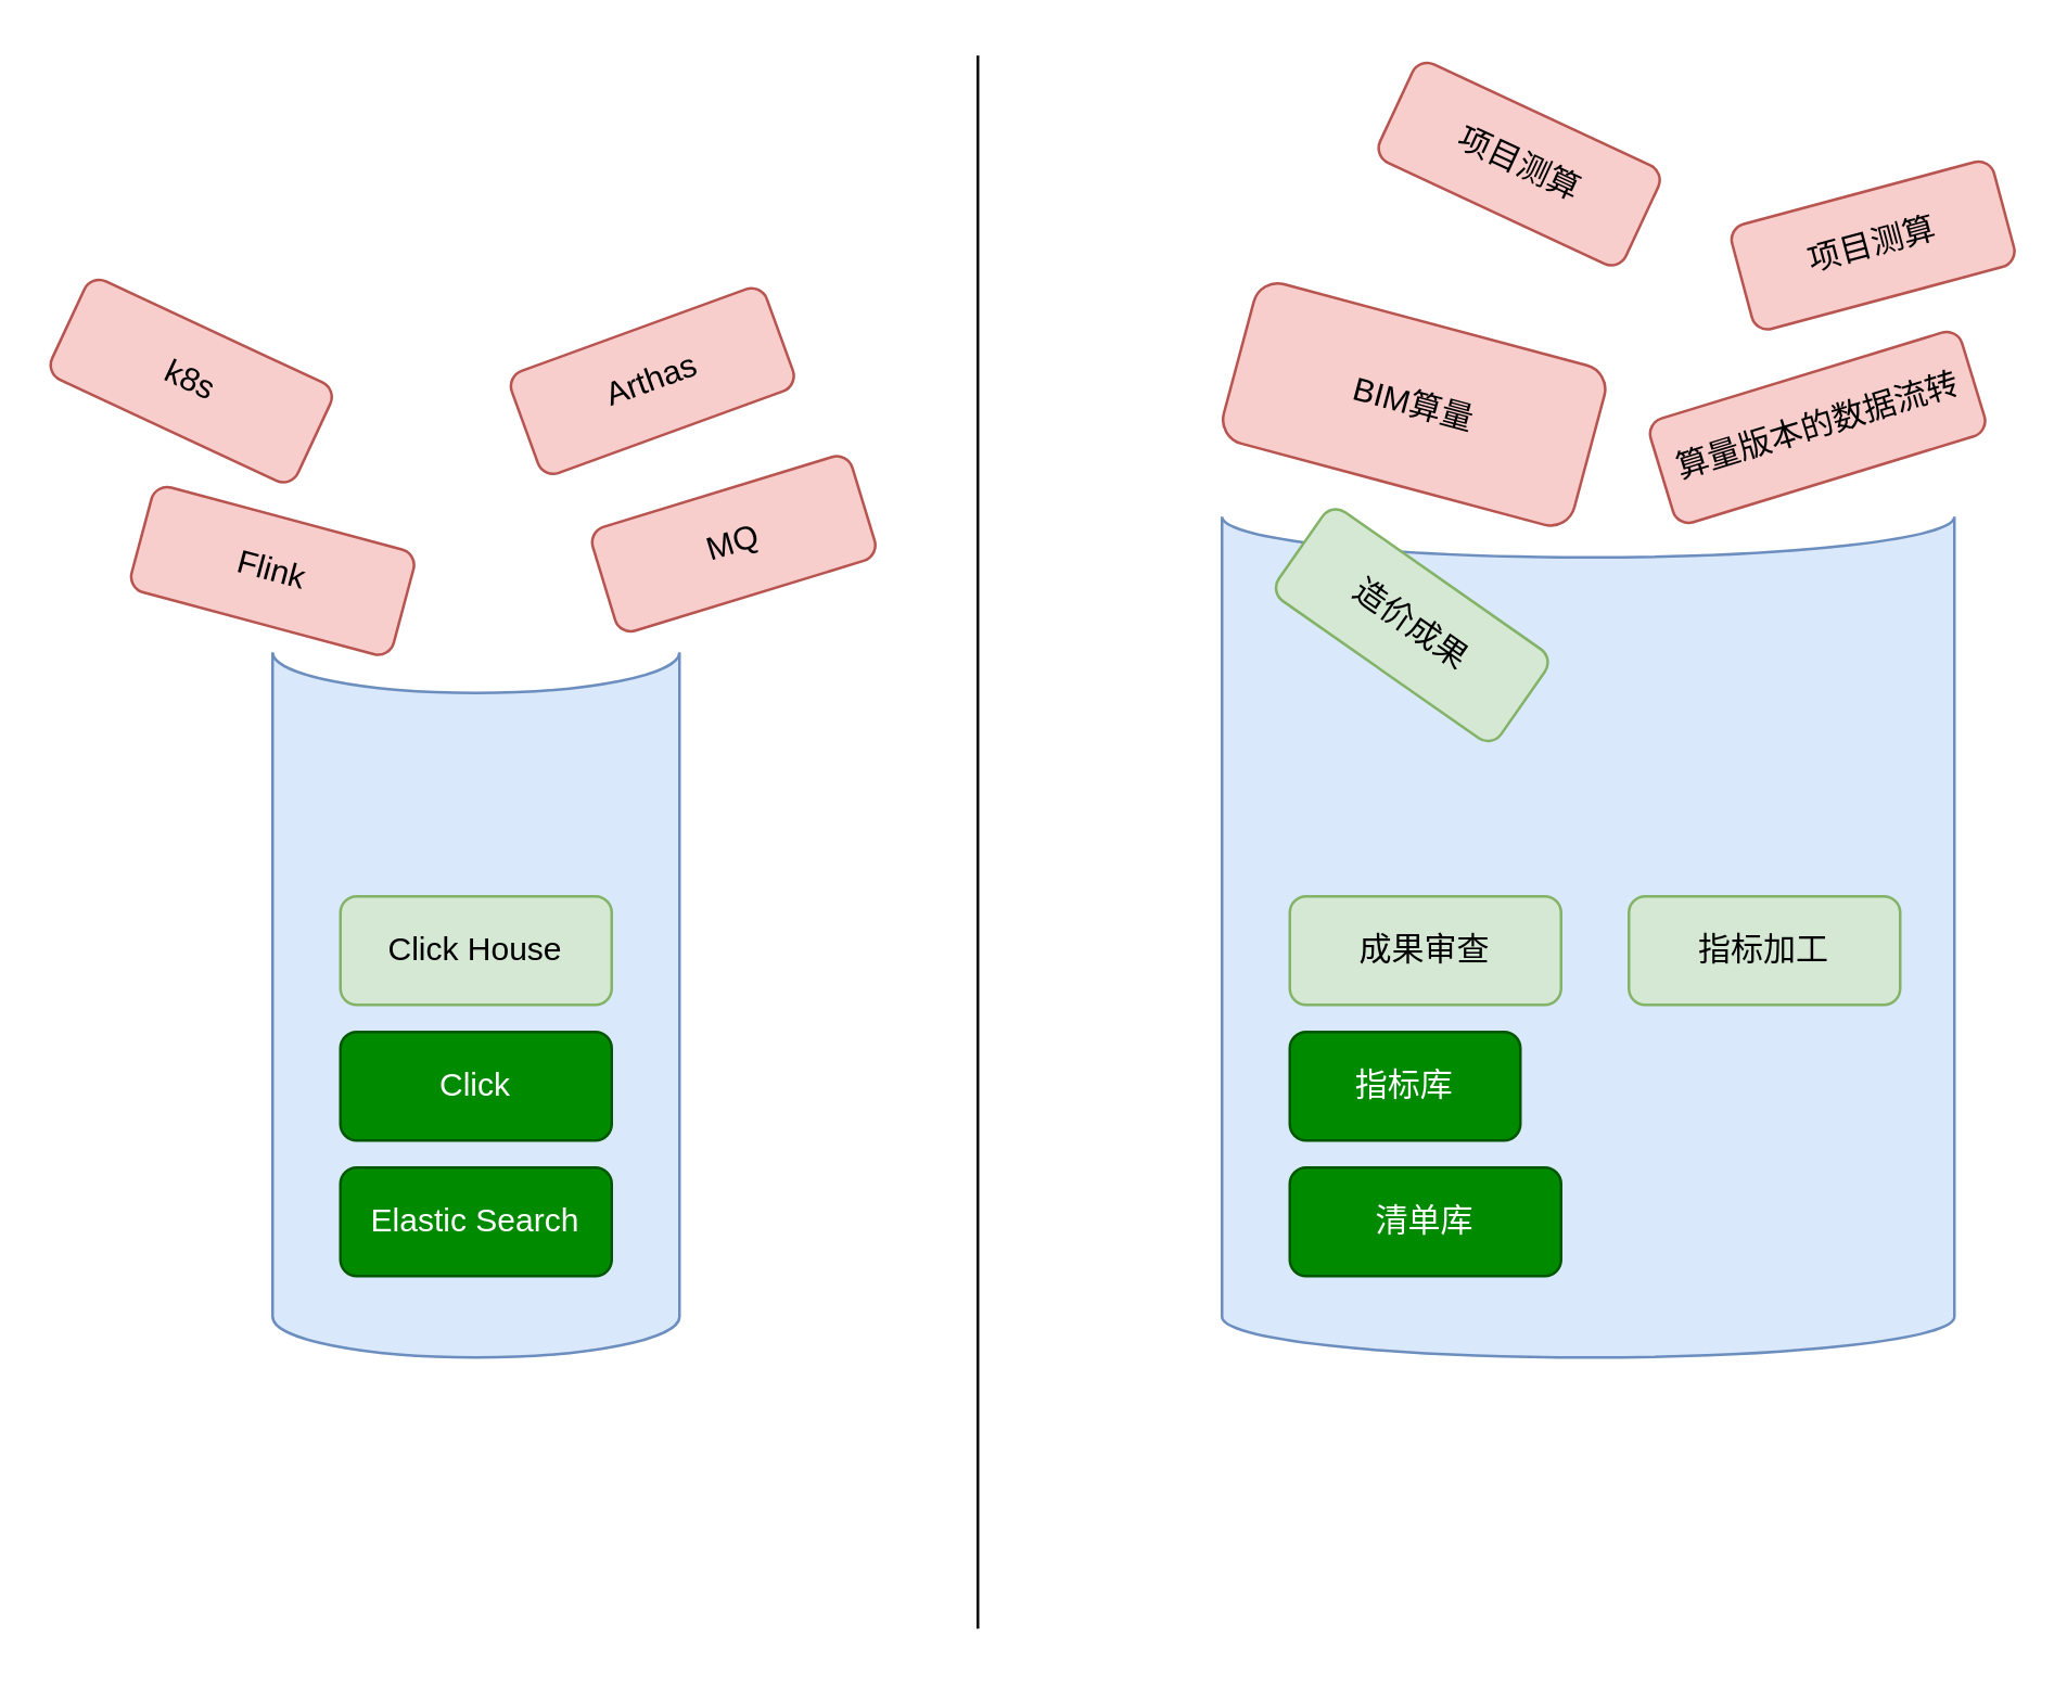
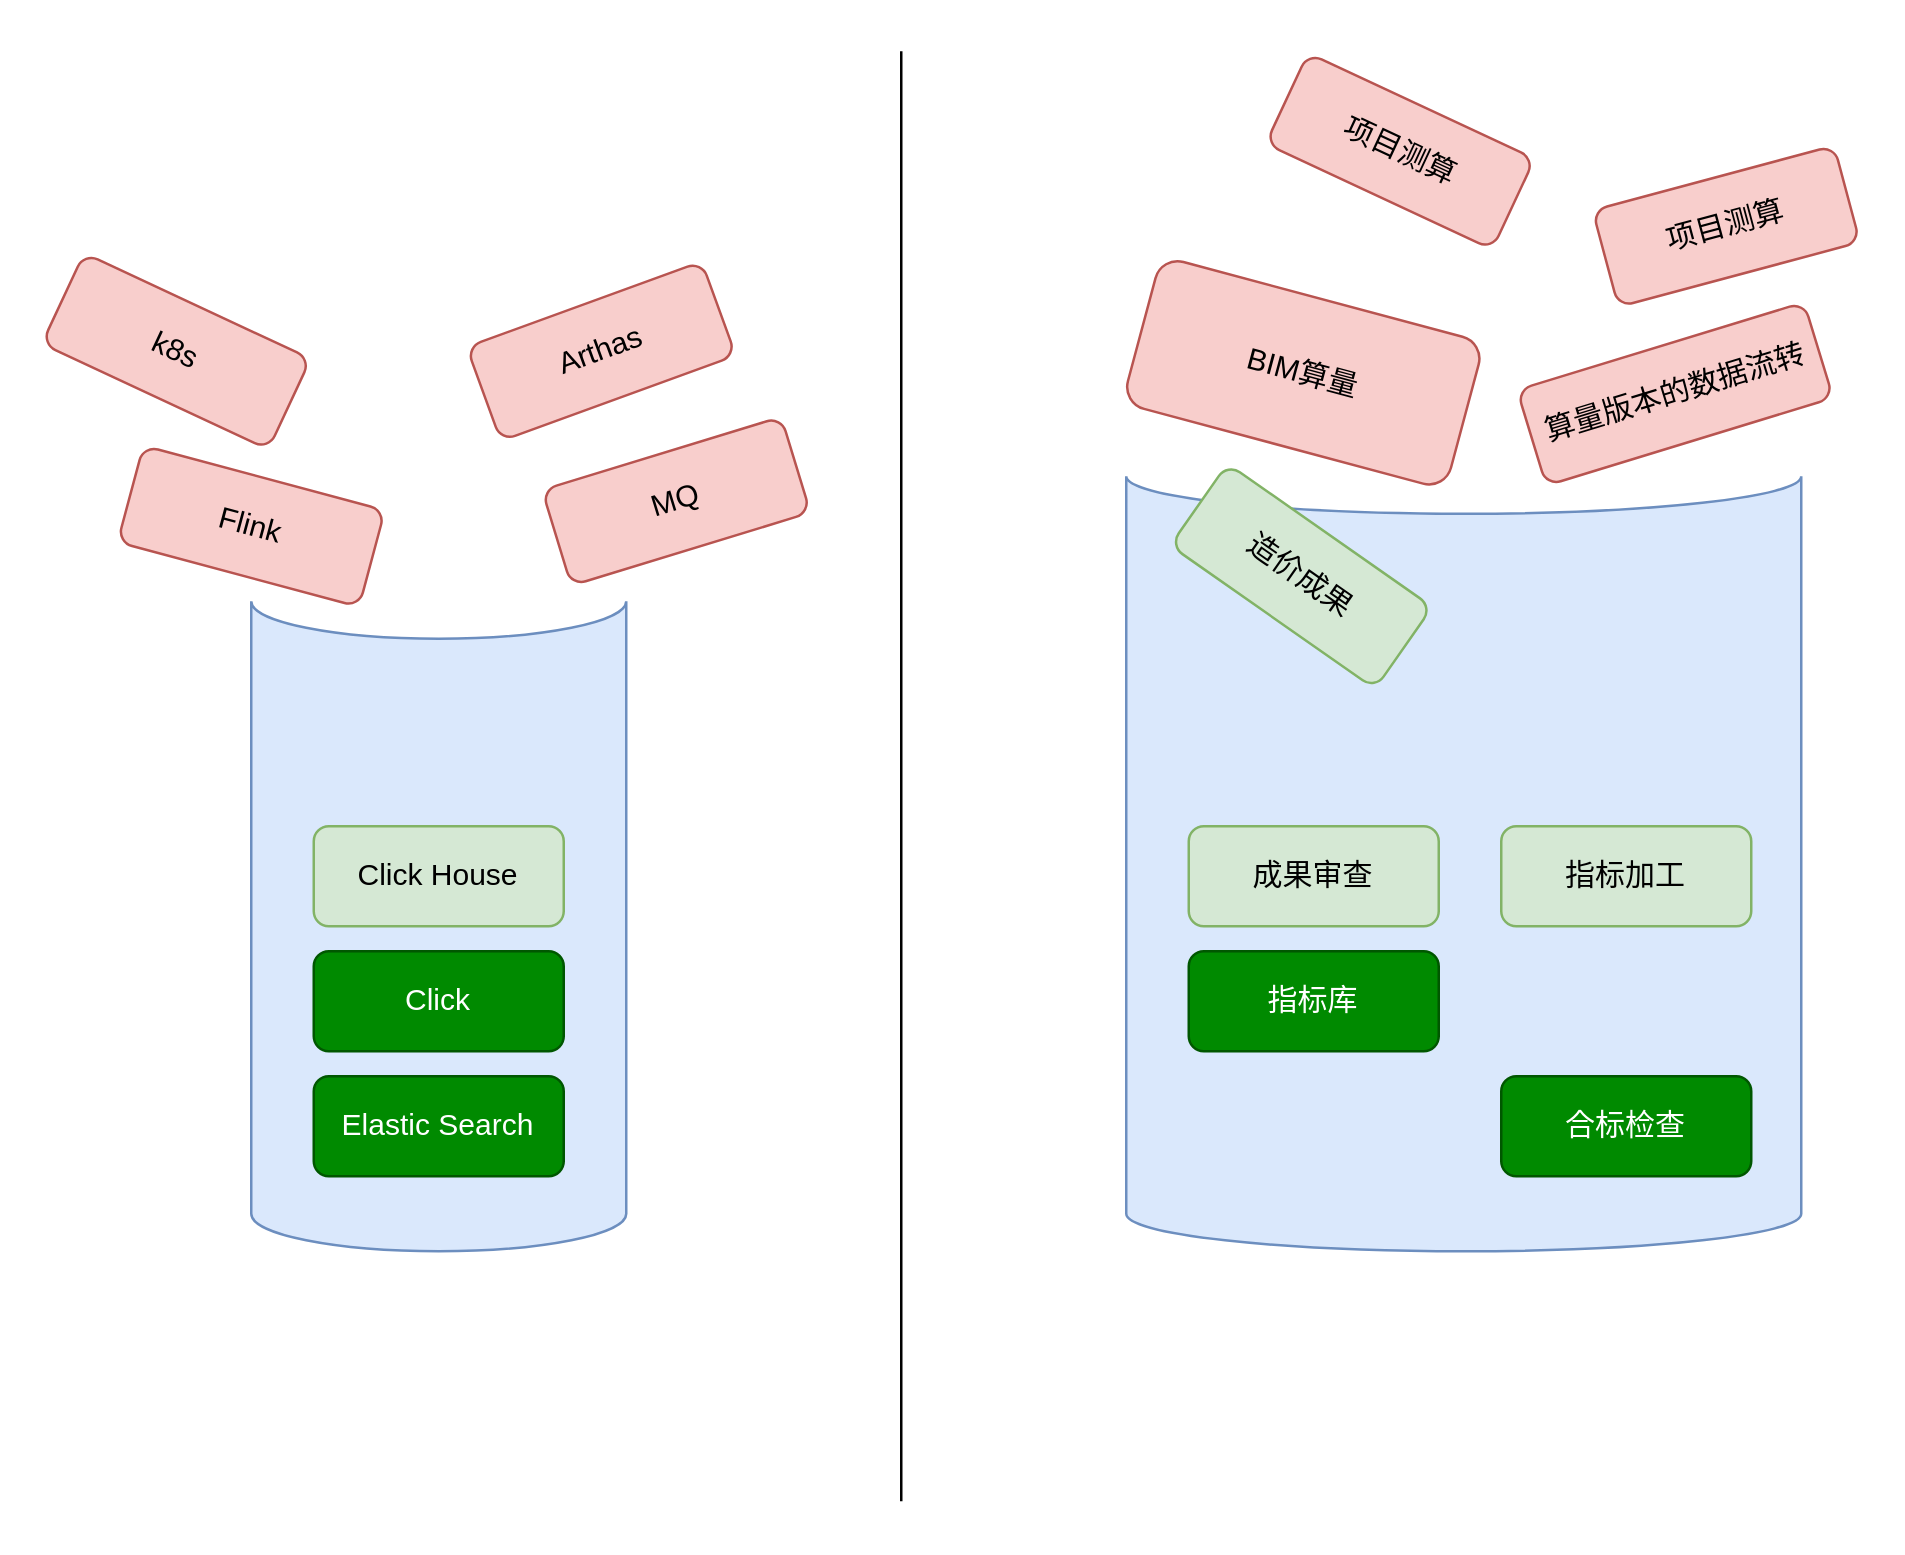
- <mxCell id="11" value="指标库" style="rounded=1;whiteSpace=wrap;html=1;fillColor=#008a00;strokeColor=#005700;fontColor=#ffffff;" vertex="1" parent="1"><mxGeometry x="475" y="380" width="85" height="40" as="geometry" /></mxCell>
+ <mxCell id="11" value="指标库" style="rounded=1;whiteSpace=wrap;html=1;fillColor=#008a00;strokeColor=#005700;fontColor=#ffffff;" vertex="1" parent="1"><mxGeometry x="475" y="380" width="100" height="40" as="geometry" /></mxCell>
- <mxCell id="12" value="清单库" style="rounded=1;whiteSpace=wrap;html=1;fillColor=#008a00;strokeColor=#005700;fontColor=#ffffff;" vertex="1" parent="1"><mxGeometry x="475" y="430" width="100" height="40" as="geometry" /></mxCell>
+ <mxCell id="20" value="合标检查" style="rounded=1;whiteSpace=wrap;html=1;fillColor=#008a00;strokeColor=#005700;fontColor=#ffffff;" vertex="1" parent="1"><mxGeometry x="600" y="430" width="100" height="40" as="geometry" /></mxCell>
